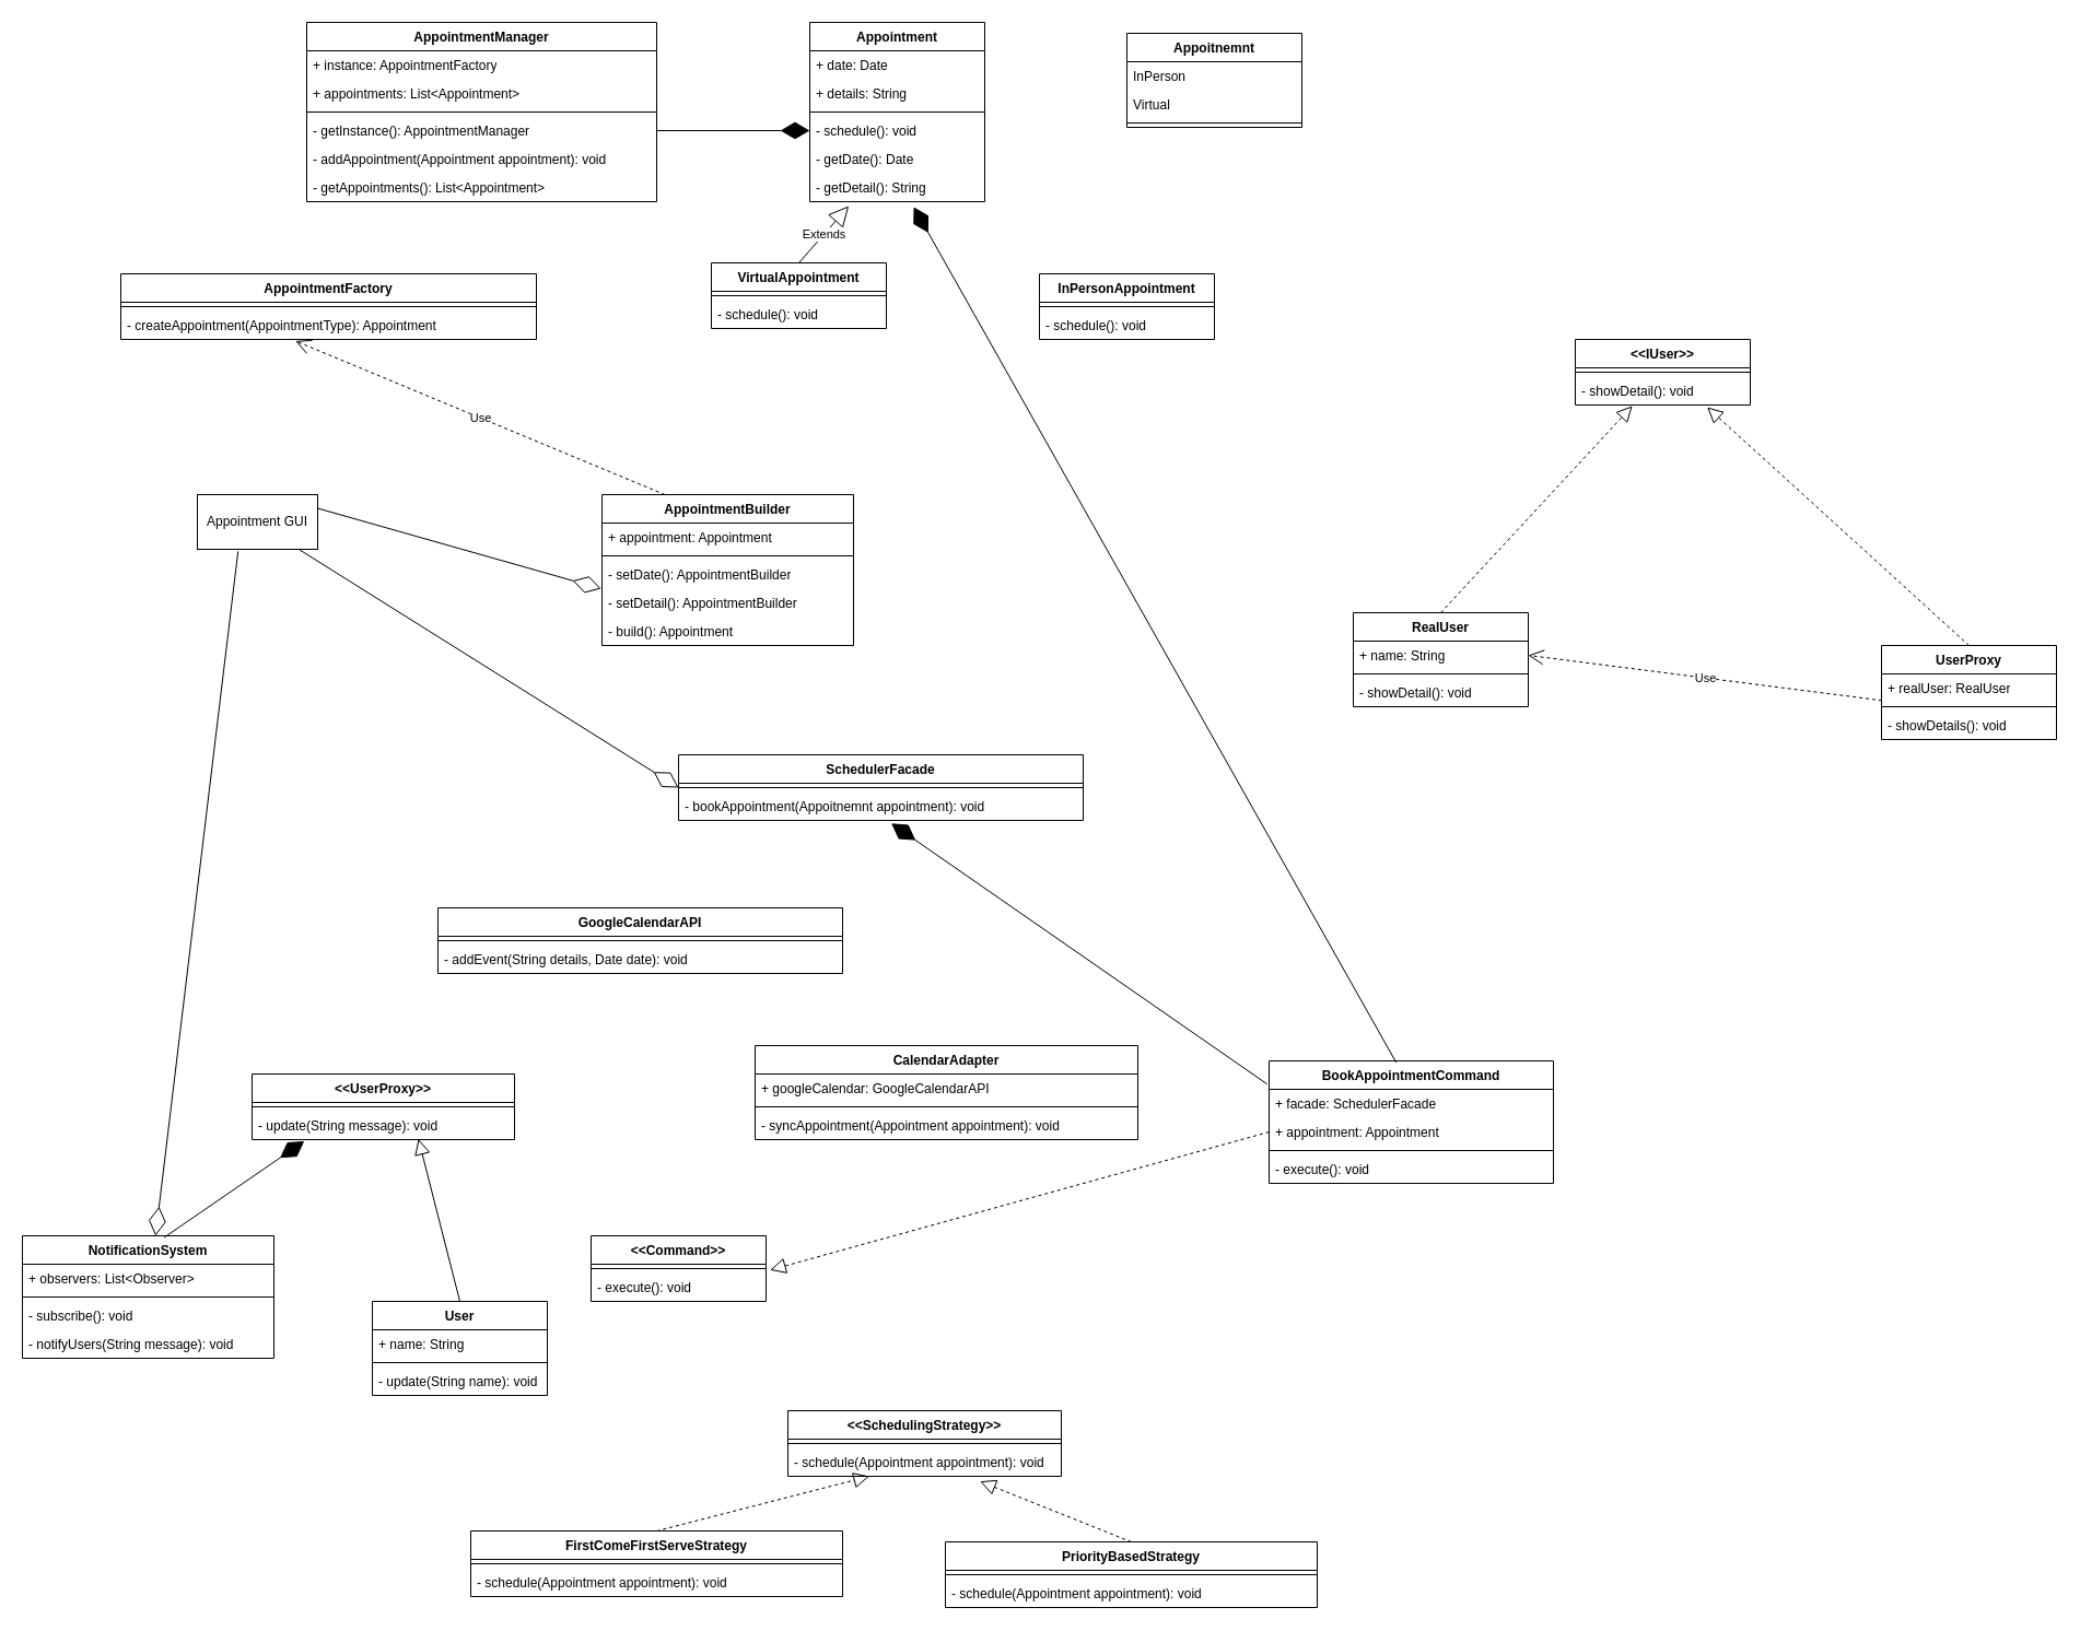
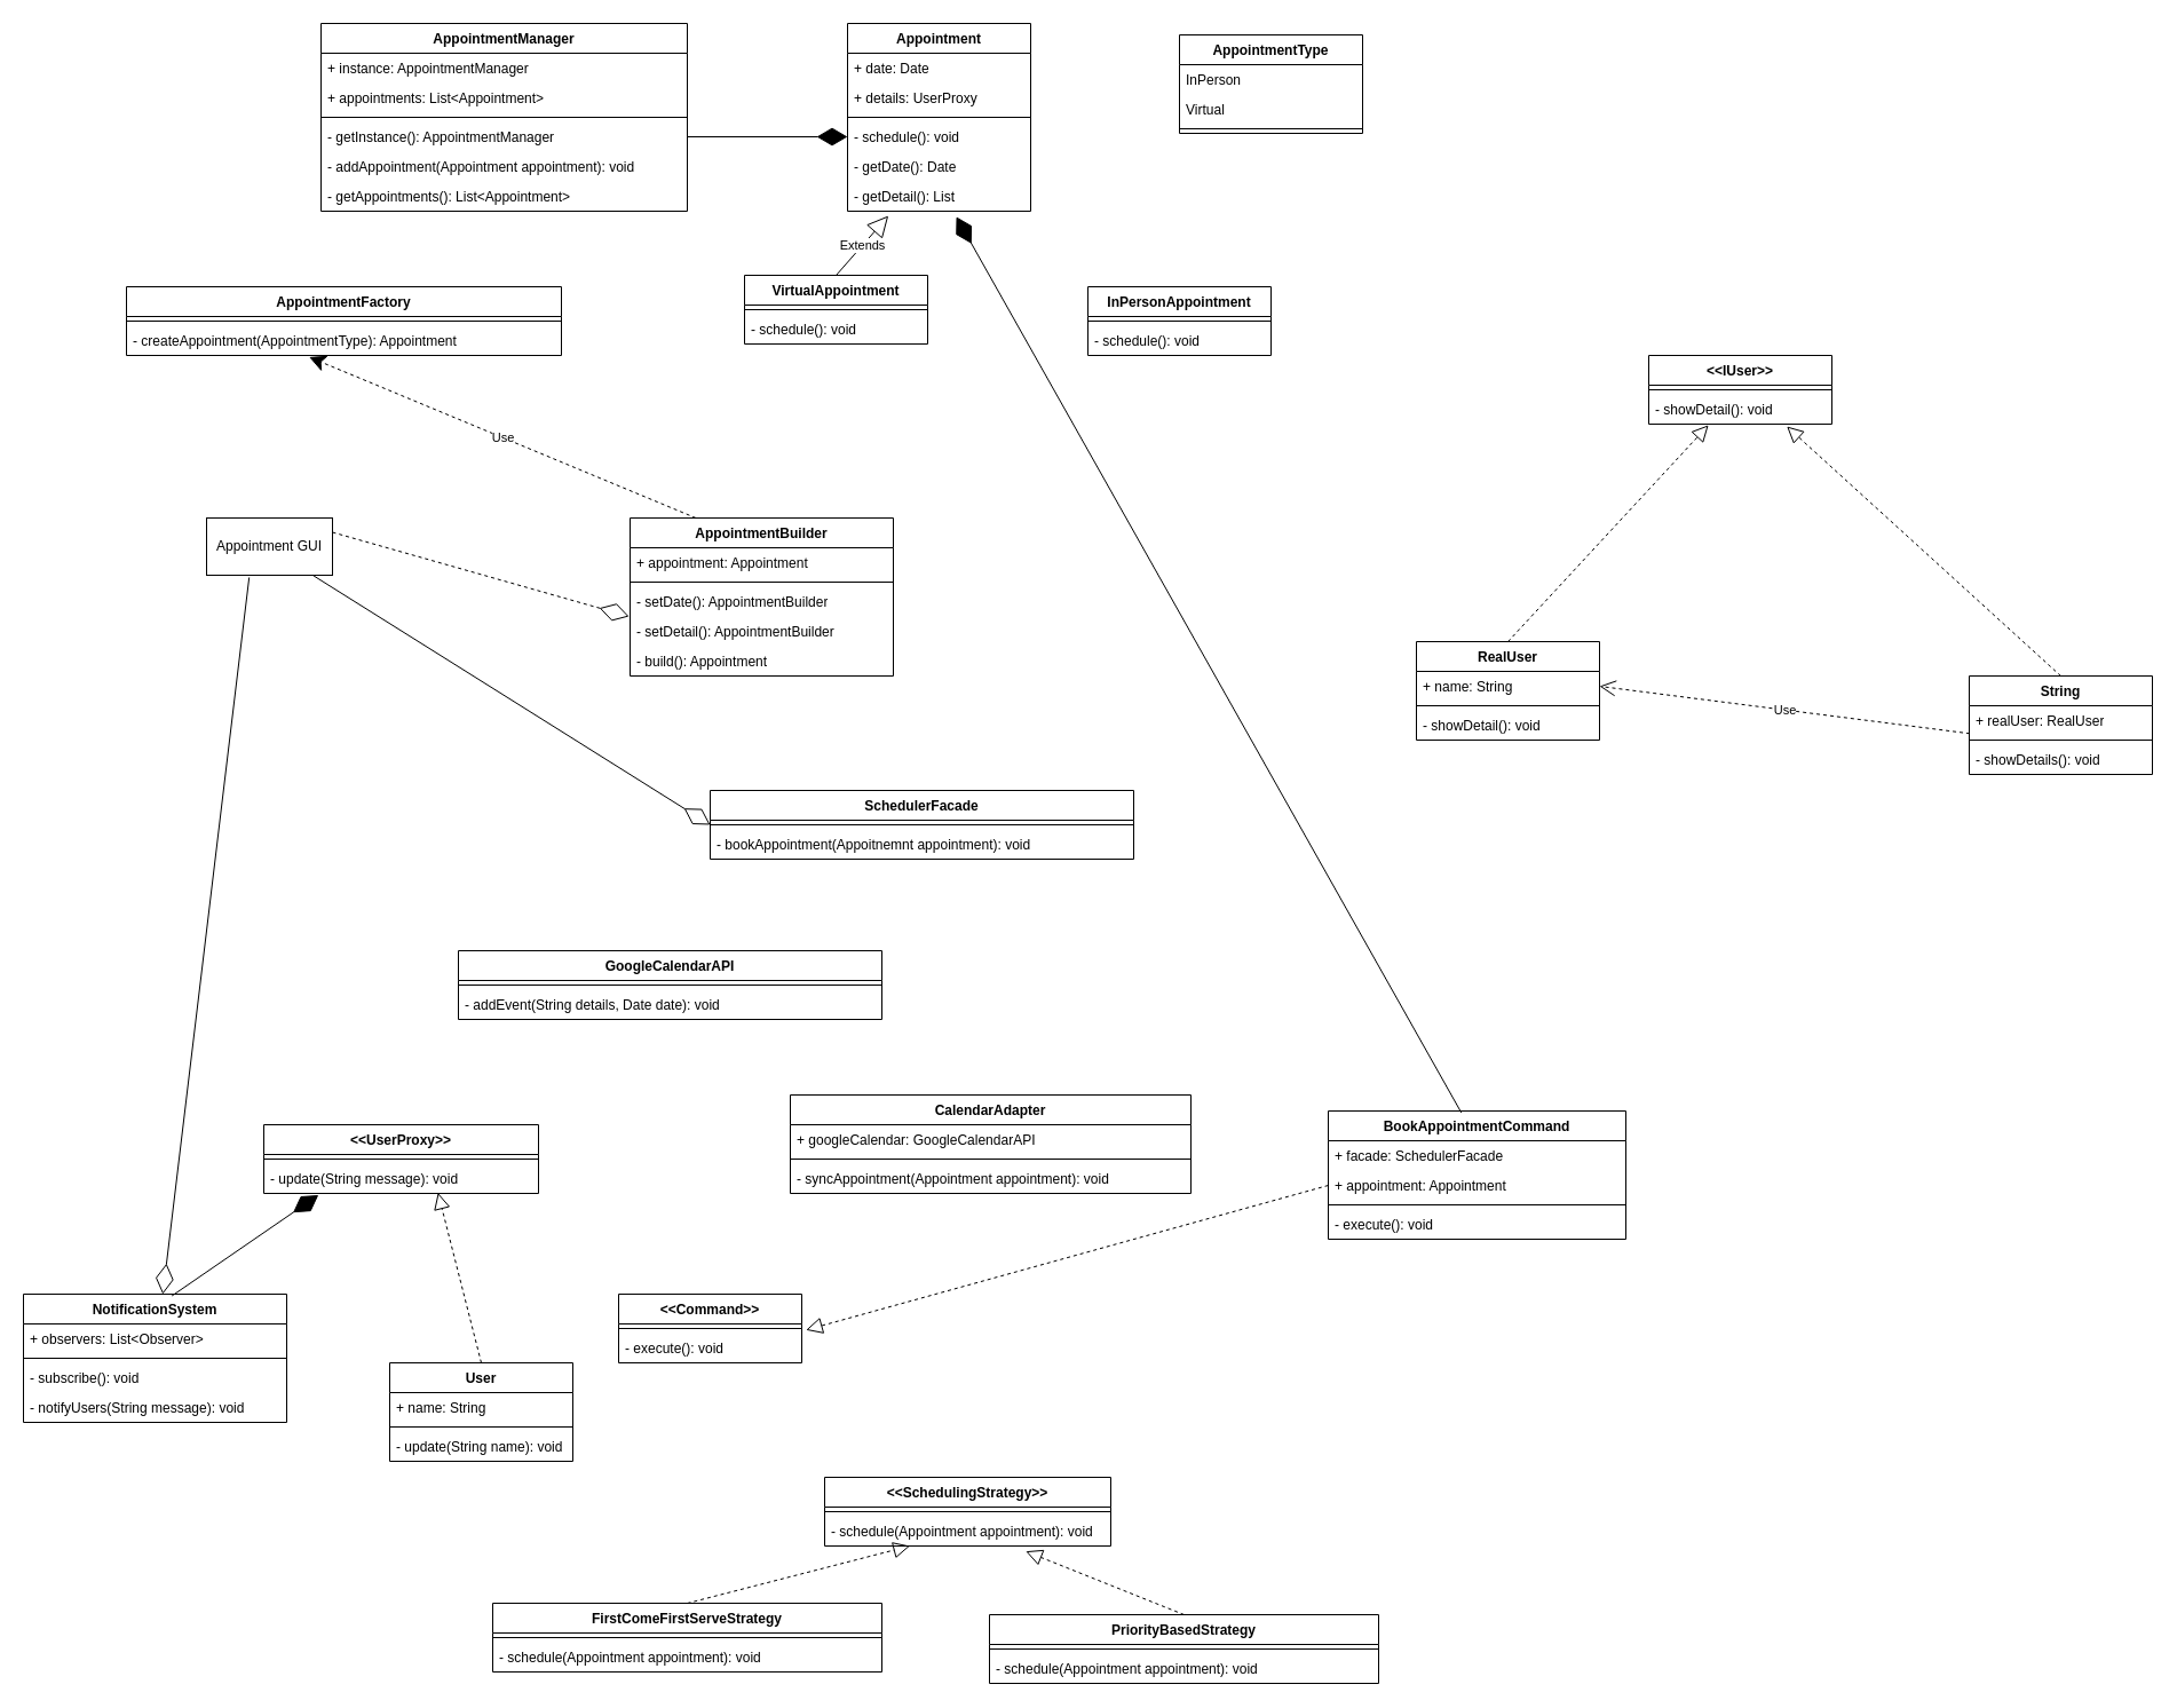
- <mxCell id="15" value="Appoitnemnt" style="swimlane;fontStyle=1;align=center;verticalAlign=top;childLayout=stackLayout;horizontal=1;startSize=26;horizontalStack=0;resizeParent=1;resizeParentMax=0;resizeLast=0;collapsible=1;marginBottom=0;whiteSpace=wrap;html=1;" vertex="1" parent="1"><mxGeometry x="1030" y="30" width="160" height="86" as="geometry" /></mxCell>
+ <mxCell id="15" value="AppointmentType" style="swimlane;fontStyle=1;align=center;verticalAlign=top;childLayout=stackLayout;horizontal=1;startSize=26;horizontalStack=0;resizeParent=1;resizeParentMax=0;resizeLast=0;collapsible=1;marginBottom=0;whiteSpace=wrap;html=1;" vertex="1" parent="1"><mxGeometry x="1030" y="30" width="160" height="86" as="geometry" /></mxCell>
- <mxCell id="29" value="+ instance: AppointmentFactory" style="text;strokeColor=none;fillColor=none;align=left;verticalAlign=top;spacingLeft=4;spacingRight=4;overflow=hidden;rotatable=0;points=[[0,0.5],[1,0.5]];portConstraint=eastwest;whiteSpace=wrap;html=1;" vertex="1" parent="28"><mxGeometry y="26" width="320" height="26" as="geometry" /></mxCell>
+ <mxCell id="29" value="+ instance: AppointmentManager" style="text;strokeColor=none;fillColor=none;align=left;verticalAlign=top;spacingLeft=4;spacingRight=4;overflow=hidden;rotatable=0;points=[[0,0.5],[1,0.5]];portConstraint=eastwest;whiteSpace=wrap;html=1;" vertex="1" parent="28"><mxGeometry y="26" width="320" height="26" as="geometry" /></mxCell>
- <mxCell id="4" value="+ details: String" style="text;strokeColor=none;fillColor=none;align=left;verticalAlign=top;spacingLeft=4;spacingRight=4;overflow=hidden;rotatable=0;points=[[0,0.5],[1,0.5]];portConstraint=eastwest;whiteSpace=wrap;html=1;" vertex="1" parent="2"><mxGeometry y="52" width="160" height="26" as="geometry" /></mxCell>
+ <mxCell id="4" value="+ details: UserProxy" style="text;strokeColor=none;fillColor=none;align=left;verticalAlign=top;spacingLeft=4;spacingRight=4;overflow=hidden;rotatable=0;points=[[0,0.5],[1,0.5]];portConstraint=eastwest;whiteSpace=wrap;html=1;" vertex="1" parent="2"><mxGeometry y="52" width="160" height="26" as="geometry" /></mxCell>
- <mxCell id="8" value="- getDetail(): String" style="text;strokeColor=none;fillColor=none;align=left;verticalAlign=top;spacingLeft=4;spacingRight=4;overflow=hidden;rotatable=0;points=[[0,0.5],[1,0.5]];portConstraint=eastwest;whiteSpace=wrap;html=1;" vertex="1" parent="2"><mxGeometry y="138" width="160" height="26" as="geometry" /></mxCell>
+ <mxCell id="8" value="- getDetail(): List" style="text;strokeColor=none;fillColor=none;align=left;verticalAlign=top;spacingLeft=4;spacingRight=4;overflow=hidden;rotatable=0;points=[[0,0.5],[1,0.5]];portConstraint=eastwest;whiteSpace=wrap;html=1;" vertex="1" parent="2"><mxGeometry y="138" width="160" height="26" as="geometry" /></mxCell>
- <mxCell id="100" value="Use" style="endArrow=open;endSize=12;dashed=1;html=1;rounded=0;exitX=0.25;exitY=0;exitDx=0;exitDy=0;entryX=0.42;entryY=1.055;entryDx=0;entryDy=0;entryPerimeter=0;" edge="1" parent="1" source="22" target="21"><mxGeometry width="160" relative="1" as="geometry"><mxPoint x="550" y="380" as="sourcePoint" /><mxPoint x="710" y="380" as="targetPoint" /></mxGeometry></mxCell>
+ <mxCell id="100" value="Use" style="endArrow=classic;endSize=12;dashed=1;html=1;rounded=0;exitX=0.25;exitY=0;exitDx=0;exitDy=0;entryX=0.42;entryY=1.055;entryDx=0;entryDy=0;entryPerimeter=0;" edge="1" parent="1" source="22" target="21"><mxGeometry width="160" relative="1" as="geometry"><mxPoint x="550" y="380" as="sourcePoint" /><mxPoint x="710" y="380" as="targetPoint" /></mxGeometry></mxCell>
- <mxCell id="98" value="" style="endArrow=diamondThin;endFill=0;endSize=24;html=1;rounded=0;exitX=1;exitY=0.25;exitDx=0;exitDy=0;entryX=-0.004;entryY=0;entryDx=0;entryDy=0;entryPerimeter=0;" edge="1" parent="1" source="101" target="26"><mxGeometry width="160" relative="1" as="geometry"><mxPoint x="670" y="1220" as="sourcePoint" /><mxPoint x="830" y="1220" as="targetPoint" /></mxGeometry></mxCell>
+ <mxCell id="98" value="" style="endArrow=diamondThin;endFill=0;endSize=24;html=1;rounded=0;exitX=1;exitY=0.25;exitDx=0;exitDy=0;entryX=-0.004;entryY=0;entryDx=0;entryDy=0;entryPerimeter=0;dashed=1;" edge="1" parent="1" source="101" target="26"><mxGeometry width="160" relative="1" as="geometry"><mxPoint x="670" y="1220" as="sourcePoint" /><mxPoint x="830" y="1220" as="targetPoint" /></mxGeometry></mxCell>
- <mxCell id="81" value="UserProxy" style="swimlane;fontStyle=1;align=center;verticalAlign=top;childLayout=stackLayout;horizontal=1;startSize=26;horizontalStack=0;resizeParent=1;resizeParentMax=0;resizeLast=0;collapsible=1;marginBottom=0;whiteSpace=wrap;html=1;" vertex="1" parent="1"><mxGeometry x="1720" y="590" width="160" height="86" as="geometry" /></mxCell>
+ <mxCell id="81" value="String" style="swimlane;fontStyle=1;align=center;verticalAlign=top;childLayout=stackLayout;horizontal=1;startSize=26;horizontalStack=0;resizeParent=1;resizeParentMax=0;resizeLast=0;collapsible=1;marginBottom=0;whiteSpace=wrap;html=1;" vertex="1" parent="1"><mxGeometry x="1720" y="590" width="160" height="86" as="geometry" /></mxCell>
- <mxCell id="94" value="" style="endArrow=diamondThin;endFill=1;endSize=24;html=1;rounded=0;exitX=-0.007;exitY=-0.185;exitDx=0;exitDy=0;entryX=0.526;entryY=1.108;entryDx=0;entryDy=0;entryPerimeter=0;exitPerimeter=0;" edge="1" parent="1" source="51" target="66"><mxGeometry width="160" relative="1" as="geometry"><mxPoint x="1110" y="1210" as="sourcePoint" /><mxPoint x="1270" y="1210" as="targetPoint" /></mxGeometry></mxCell>
- <mxCell id="89" value="" style="endArrow=block;dashed=0;endFill=0;endSize=12;html=1;rounded=0;entryX=0.634;entryY=0.978;entryDx=0;entryDy=0;entryPerimeter=0;exitX=0.5;exitY=0;exitDx=0;exitDy=0;" edge="1" parent="1" source="38" target="37"><mxGeometry width="160" relative="1" as="geometry"><mxPoint x="1090" y="900" as="sourcePoint" /><mxPoint x="1250" y="900" as="targetPoint" /></mxGeometry></mxCell>
+ <mxCell id="89" value="" style="endArrow=block;dashed=1;endFill=0;endSize=12;html=1;rounded=0;entryX=0.634;entryY=0.978;entryDx=0;entryDy=0;entryPerimeter=0;exitX=0.5;exitY=0;exitDx=0;exitDy=0;" edge="1" parent="1" source="38" target="37"><mxGeometry width="160" relative="1" as="geometry"><mxPoint x="1090" y="900" as="sourcePoint" /><mxPoint x="1250" y="900" as="targetPoint" /></mxGeometry></mxCell>
